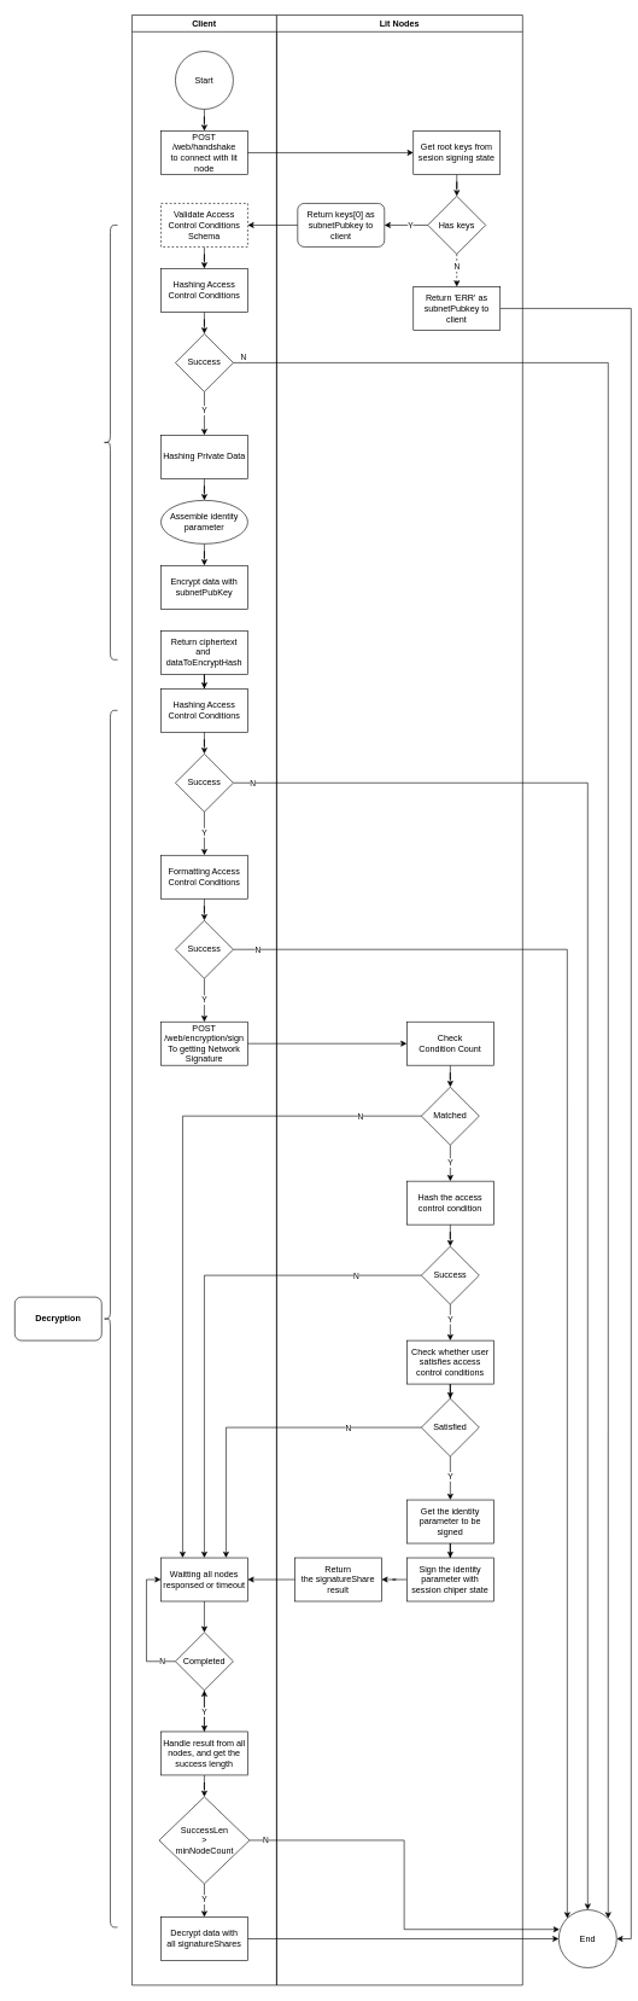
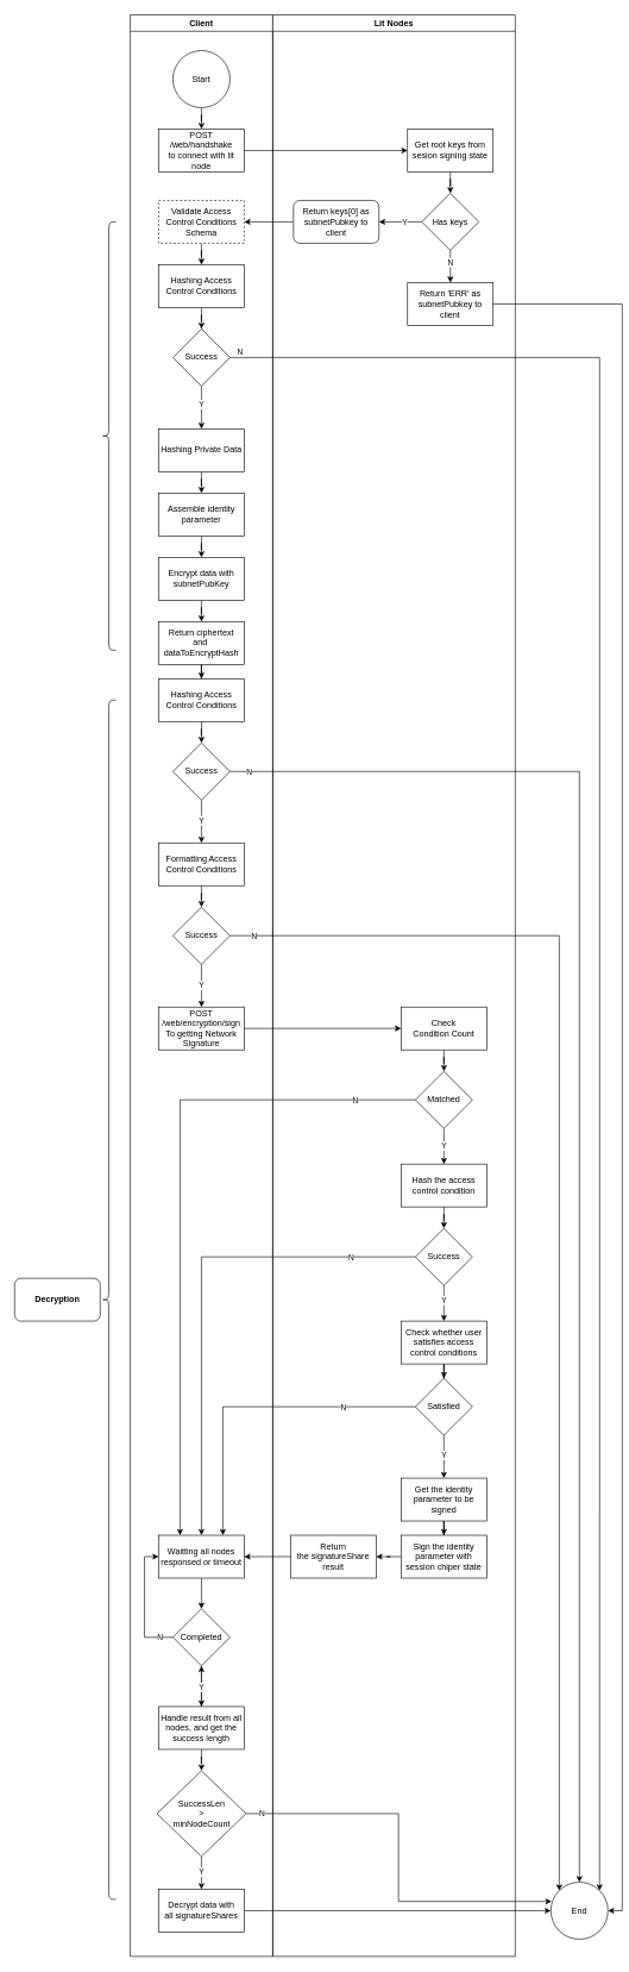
- <mxCell id="26" value="" style="edgeStyle=orthogonalEdgeStyle;rounded=0;orthogonalLoop=1;jettySize=auto;html=1;dashed=1;" edge="1" parent="1" source="30" target="32"><mxGeometry relative="1" as="geometry" /></mxCell>
+ <mxCell id="26" value="" style="edgeStyle=orthogonalEdgeStyle;rounded=0;orthogonalLoop=1;jettySize=auto;html=1;" edge="1" parent="1" source="30" target="32"><mxGeometry relative="1" as="geometry" /></mxCell>
- <mxCell id="16" value="Assemble identity parameter" style="ellipse;whiteSpace=wrap;html=1;" vertex="1" parent="2"><mxGeometry x="40" y="670" width="120" height="60" as="geometry" /></mxCell>
+ <mxCell id="16" value="Assemble identity parameter" style="whiteSpace=wrap;html=1;" vertex="1" parent="2"><mxGeometry x="40" y="670" width="120" height="60" as="geometry" /></mxCell>
+ <mxCell id="17" value="" style="edgeStyle=orthogonalEdgeStyle;rounded=0;orthogonalLoop=1;jettySize=auto;html=1;" edge="1" parent="2" source="18" target="20"><mxGeometry relative="1" as="geometry" /></mxCell>
